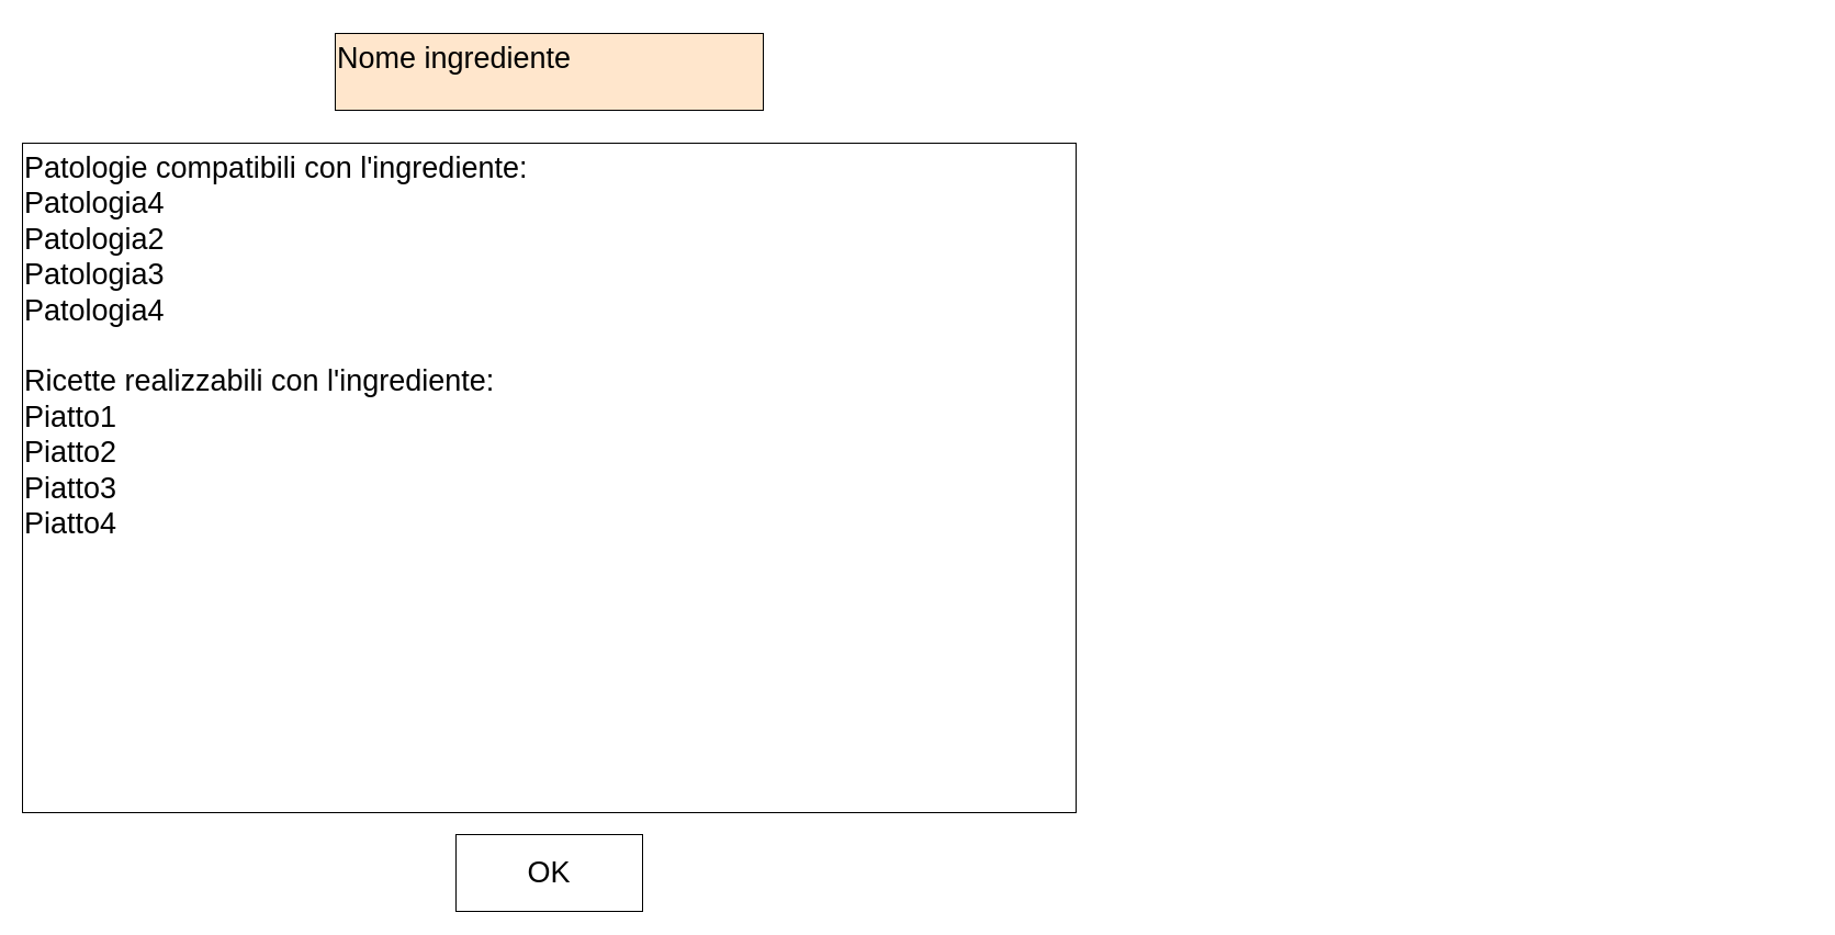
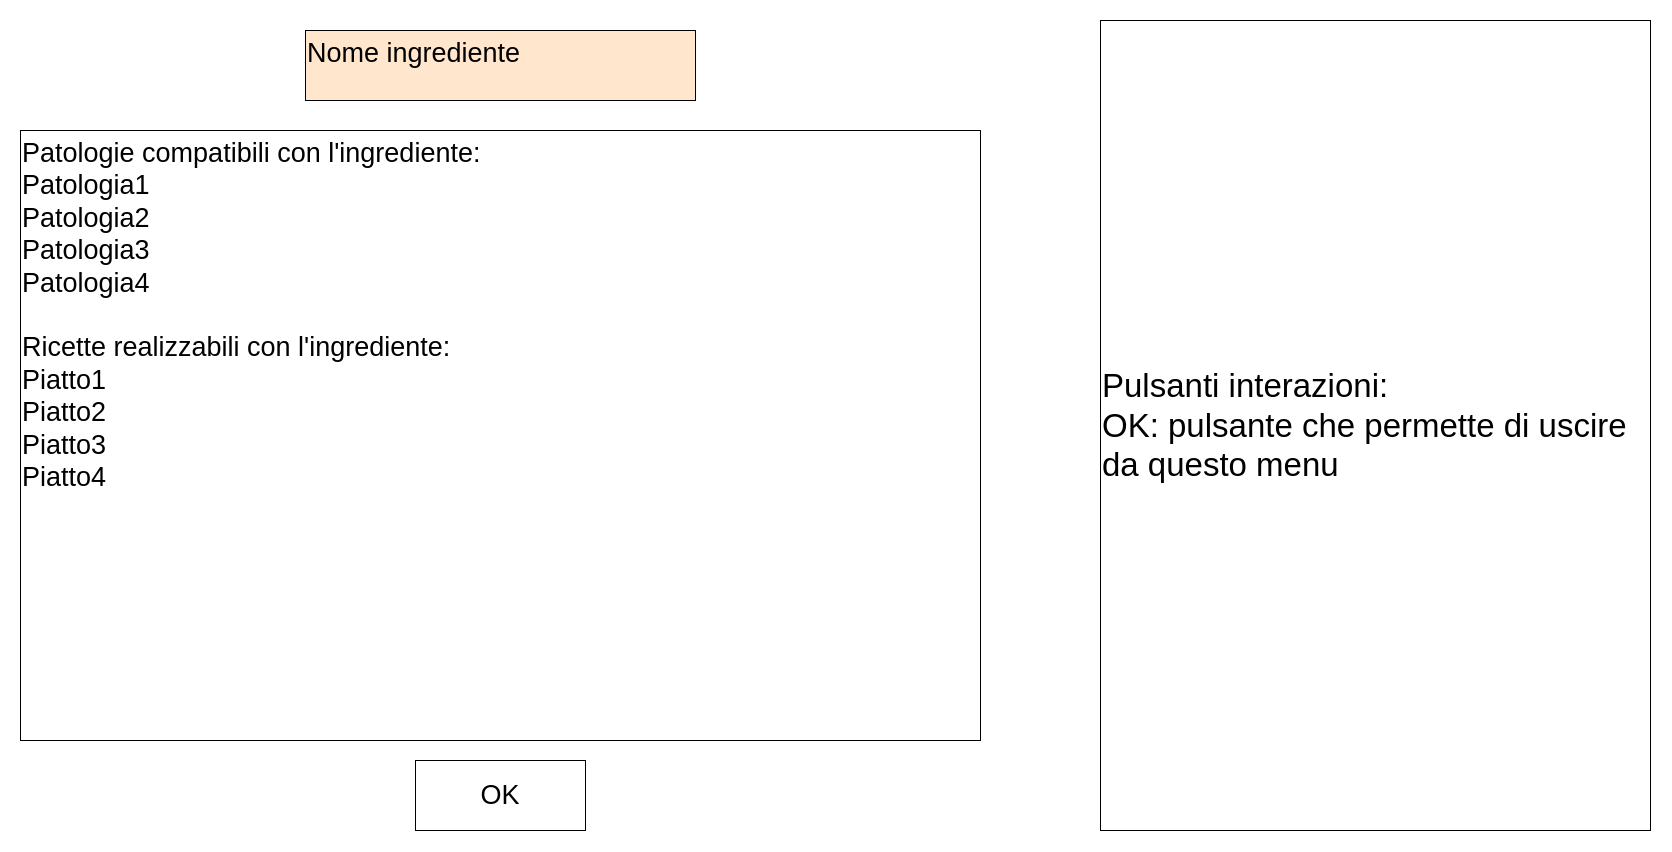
- <mxCell id="5" value="Patologie compatibili con l'ingrediente:&lt;br&gt;Patologia4&lt;br&gt;Patologia2&lt;br&gt;Patologia3&lt;br&gt;Patologia4&lt;br&gt;&lt;br&gt;Ricette realizzabili con l'ingrediente:&lt;br&gt;Piatto1&lt;br&gt;Piatto2&lt;br&gt;Piatto3&lt;br&gt;&lt;div style=&quot;&quot;&gt;&lt;span style=&quot;background-color: initial;&quot;&gt;Piatto4&lt;/span&gt;&lt;/div&gt;" style="rounded=0;whiteSpace=wrap;html=1;fontSize=27;align=left;verticalAlign=top;" vertex="1" parent="1"><mxGeometry x="20" y="130" width="960" height="610" as="geometry" /></mxCell>
+ <mxCell id="5" value="Patologie compatibili con l'ingrediente:&lt;br&gt;Patologia1&lt;br&gt;Patologia2&lt;br&gt;Patologia3&lt;br&gt;Patologia4&lt;br&gt;&lt;br&gt;Ricette realizzabili con l'ingrediente:&lt;br&gt;Piatto1&lt;br&gt;Piatto2&lt;br&gt;Piatto3&lt;br&gt;&lt;div style=&quot;&quot;&gt;&lt;span style=&quot;background-color: initial;&quot;&gt;Piatto4&lt;/span&gt;&lt;/div&gt;" style="rounded=0;whiteSpace=wrap;html=1;fontSize=27;align=left;verticalAlign=top;" vertex="1" parent="1"><mxGeometry x="20" y="130" width="960" height="610" as="geometry" /></mxCell>
+ <mxCell id="3" value="&lt;font style=&quot;font-size: 33px;&quot;&gt;Pulsanti interazioni:&lt;br&gt;OK: pulsante che permette di uscire da questo menu&lt;br&gt;&lt;/font&gt;" style="rounded=0;whiteSpace=wrap;html=1;fontSize=27;align=left;verticalAlign=middle;" vertex="1" parent="1"><mxGeometry x="1100" y="20" width="550" height="810" as="geometry" /></mxCell>
